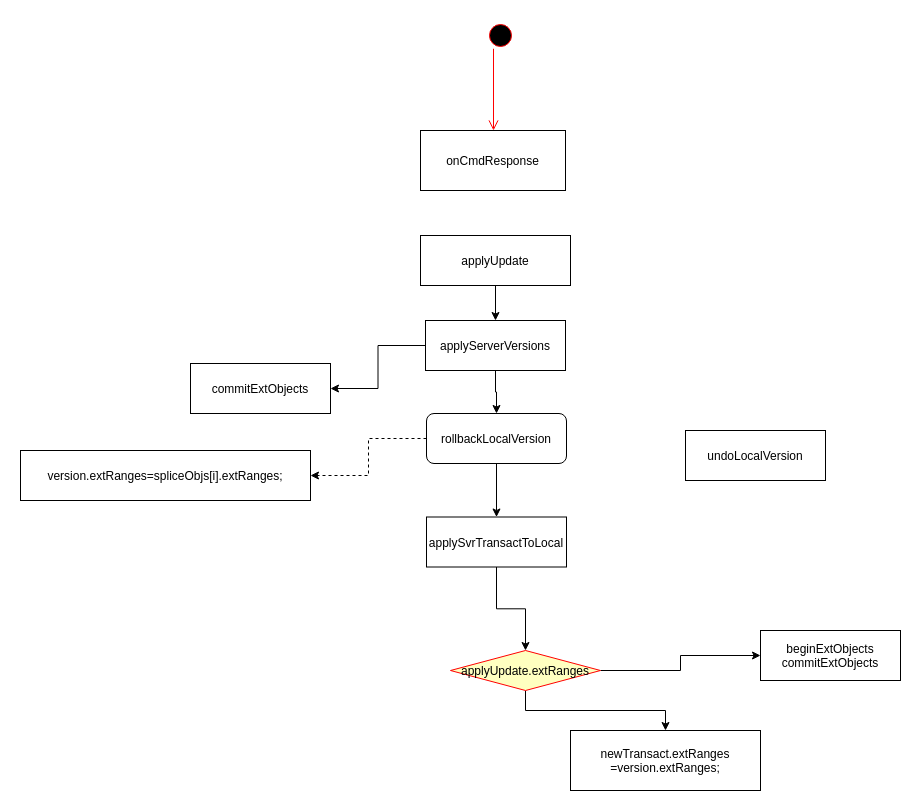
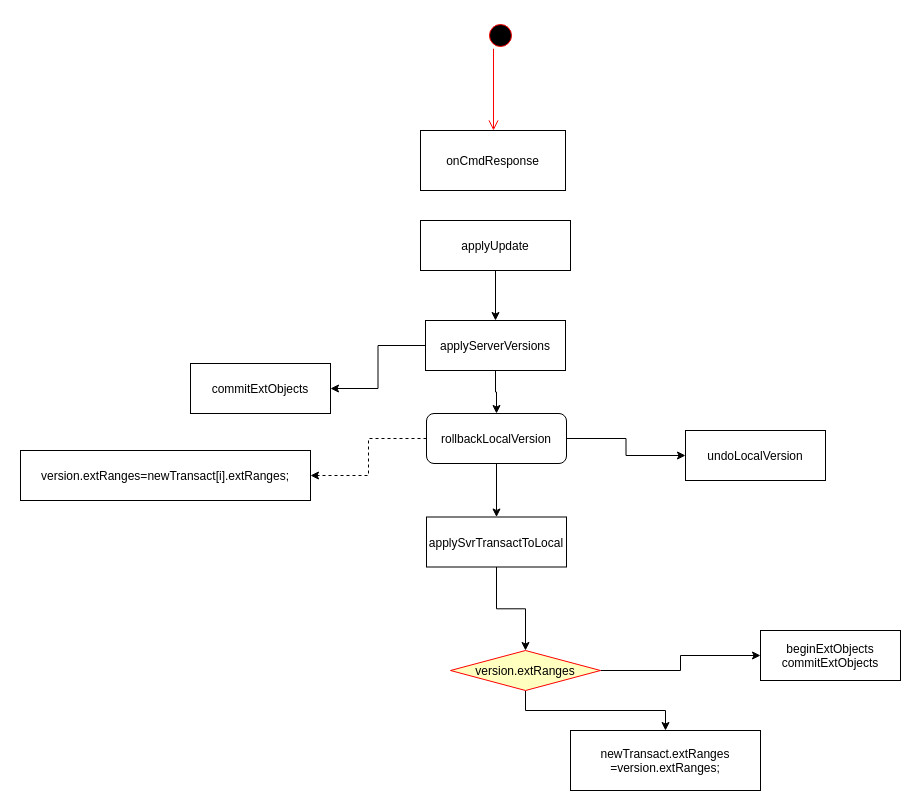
- <mxCell id="6" value="applyUpdate" style="" parent="1" vertex="1"><mxGeometry x="420" y="235" width="150" height="50" as="geometry" /></mxCell>
+ <mxCell id="6" value="applyUpdate" style="" parent="1" vertex="1"><mxGeometry x="420" y="220" width="150" height="50" as="geometry" /></mxCell>
+ <mxCell id="10" value="" style="edgeStyle=orthogonalEdgeStyle;rounded=0;orthogonalLoop=1;jettySize=auto;html=1;" edge="1" parent="1" source="13" target="21"><mxGeometry relative="1" as="geometry" /></mxCell>
- <mxCell id="14" value="version.extRanges=spliceObjs[i].extRanges;" style="" vertex="1" parent="1"><mxGeometry x="20" y="450" width="290" height="50" as="geometry" /></mxCell>
+ <mxCell id="14" value="version.extRanges=newTransact[i].extRanges;" style="" vertex="1" parent="1"><mxGeometry x="20" y="450" width="290" height="50" as="geometry" /></mxCell>
- <mxCell id="23" value="applyUpdate.extRanges" style="rhombus;fillColor=#ffffc0;strokeColor=#ff0000;" parent="1" vertex="1"><mxGeometry x="450" y="650" width="150" height="40" as="geometry" /></mxCell>
+ <mxCell id="23" value="version.extRanges" style="rhombus;fillColor=#ffffc0;strokeColor=#ff0000;" parent="1" vertex="1"><mxGeometry x="450" y="650" width="150" height="40" as="geometry" /></mxCell>
